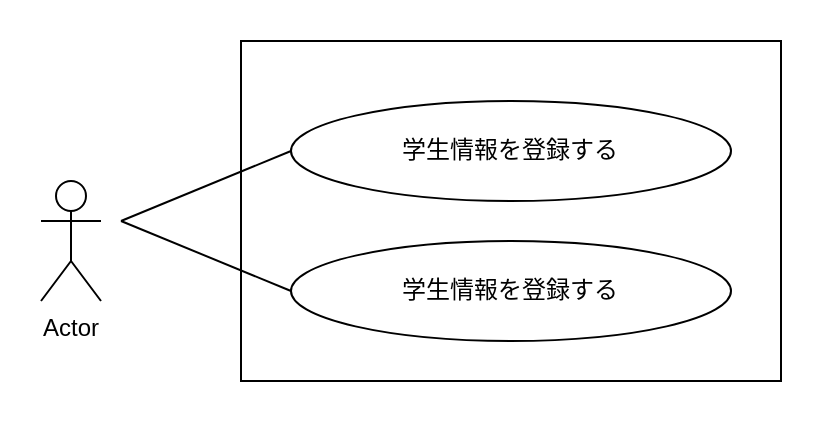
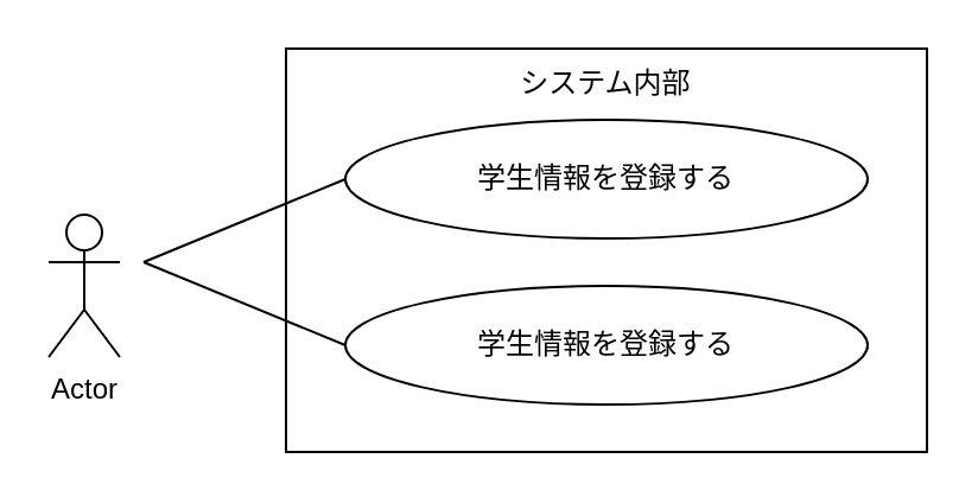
+ <mxCell id="4" value="システム内部" style="text;html=1;align=center;verticalAlign=middle;whiteSpace=wrap;rounded=0;" vertex="1" parent="1"><mxGeometry x="210" y="20" width="90" height="30" as="geometry" /></mxCell>
